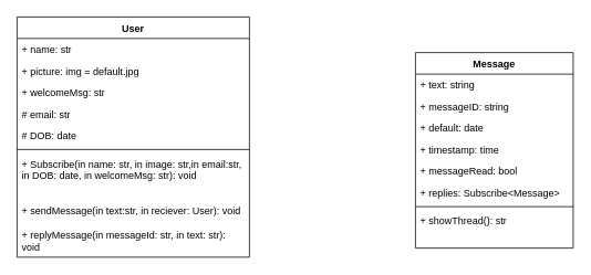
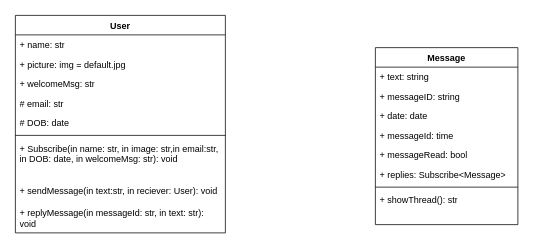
- <mxCell id="15" value="+ default: date" style="text;strokeColor=none;fillColor=none;align=left;verticalAlign=top;spacingLeft=4;spacingRight=4;overflow=hidden;rotatable=0;points=[[0,0.5],[1,0.5]];portConstraint=eastwest;whiteSpace=wrap;html=1;" vertex="1" parent="12"><mxGeometry y="78" width="190" height="26" as="geometry" /></mxCell>
+ <mxCell id="15" value="+ date: date" style="text;strokeColor=none;fillColor=none;align=left;verticalAlign=top;spacingLeft=4;spacingRight=4;overflow=hidden;rotatable=0;points=[[0,0.5],[1,0.5]];portConstraint=eastwest;whiteSpace=wrap;html=1;" vertex="1" parent="12"><mxGeometry y="78" width="190" height="26" as="geometry" /></mxCell>
- <mxCell id="16" value="+ timestamp: time" style="text;strokeColor=none;fillColor=none;align=left;verticalAlign=top;spacingLeft=4;spacingRight=4;overflow=hidden;rotatable=0;points=[[0,0.5],[1,0.5]];portConstraint=eastwest;whiteSpace=wrap;html=1;" vertex="1" parent="12"><mxGeometry y="104" width="190" height="26" as="geometry" /></mxCell>
+ <mxCell id="16" value="+ messageId: time" style="text;strokeColor=none;fillColor=none;align=left;verticalAlign=top;spacingLeft=4;spacingRight=4;overflow=hidden;rotatable=0;points=[[0,0.5],[1,0.5]];portConstraint=eastwest;whiteSpace=wrap;html=1;" vertex="1" parent="12"><mxGeometry y="104" width="190" height="26" as="geometry" /></mxCell>
